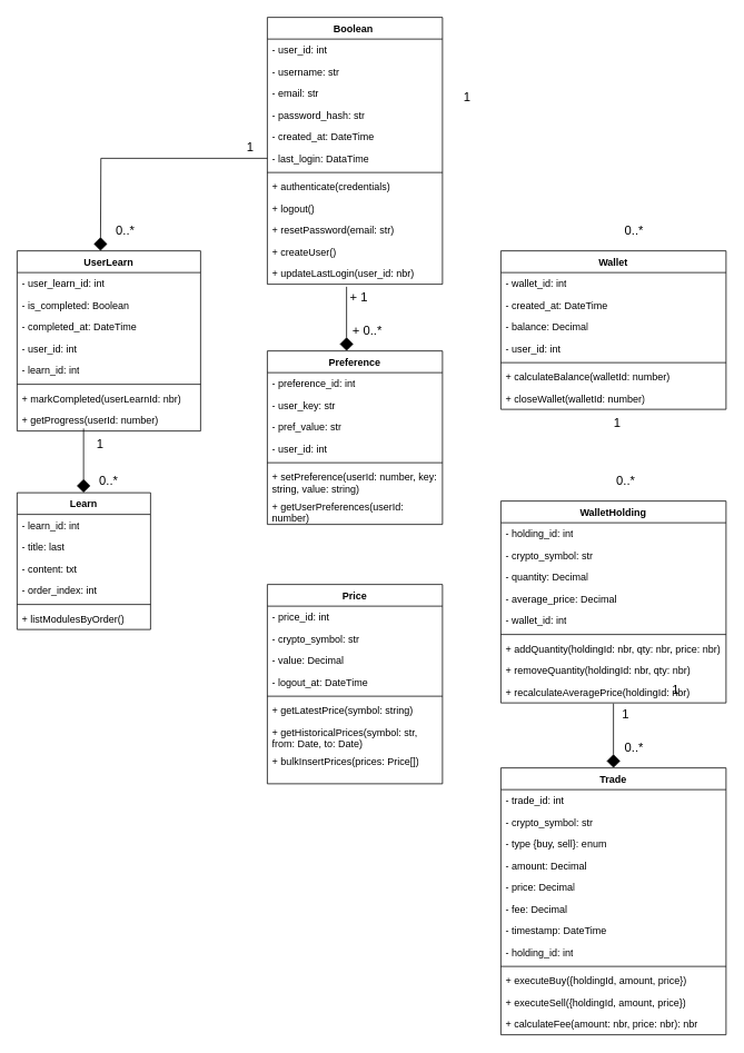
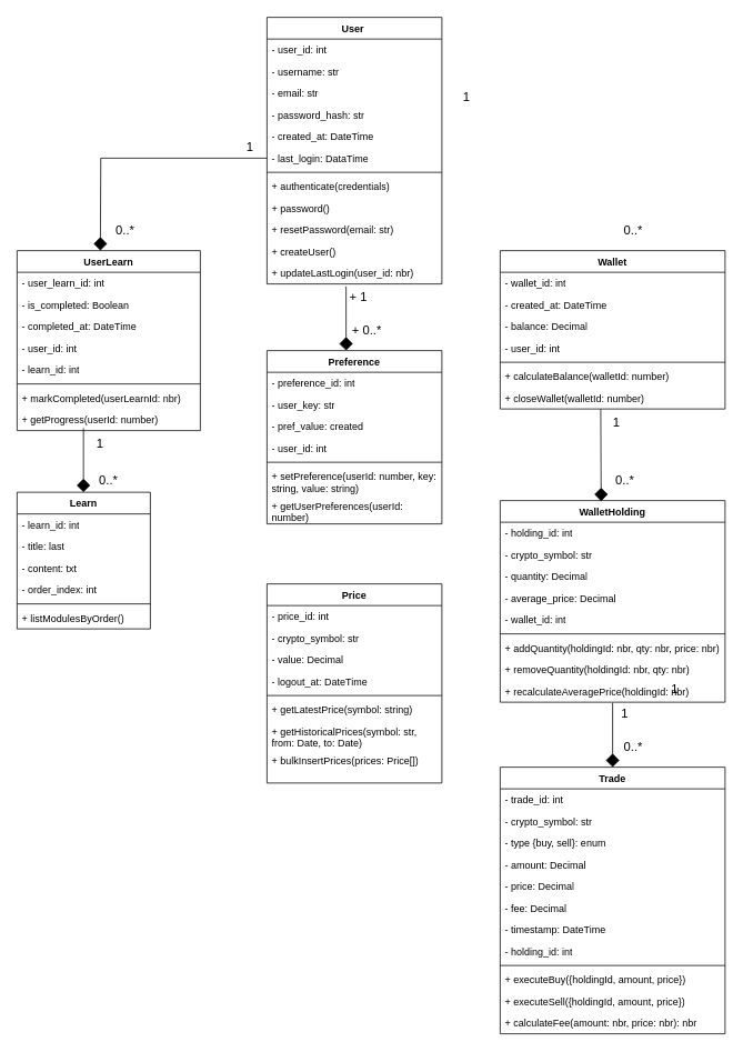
- <mxCell id="2" value="Boolean&amp;nbsp;" style="swimlane;fontStyle=1;align=center;verticalAlign=top;childLayout=stackLayout;horizontal=1;startSize=26;horizontalStack=0;resizeParent=1;resizeParentMax=0;resizeLast=0;collapsible=1;marginBottom=0;whiteSpace=wrap;html=1;" parent="1" vertex="1"><mxGeometry x="320" y="20" width="210" height="320" as="geometry" /></mxCell>
+ <mxCell id="2" value="User&amp;nbsp;" style="swimlane;fontStyle=1;align=center;verticalAlign=top;childLayout=stackLayout;horizontal=1;startSize=26;horizontalStack=0;resizeParent=1;resizeParentMax=0;resizeLast=0;collapsible=1;marginBottom=0;whiteSpace=wrap;html=1;" parent="1" vertex="1"><mxGeometry x="320" y="20" width="210" height="320" as="geometry" /></mxCell>
- <mxCell id="11" value="+ logout()" style="text;strokeColor=none;fillColor=none;align=left;verticalAlign=top;spacingLeft=4;spacingRight=4;overflow=hidden;rotatable=0;points=[[0,0.5],[1,0.5]];portConstraint=eastwest;whiteSpace=wrap;html=1;" vertex="1" parent="2"><mxGeometry y="216" width="210" height="26" as="geometry" /></mxCell>
+ <mxCell id="11" value="+ password()" style="text;strokeColor=none;fillColor=none;align=left;verticalAlign=top;spacingLeft=4;spacingRight=4;overflow=hidden;rotatable=0;points=[[0,0.5],[1,0.5]];portConstraint=eastwest;whiteSpace=wrap;html=1;" vertex="1" parent="2"><mxGeometry y="216" width="210" height="26" as="geometry" /></mxCell>
- <mxCell id="27" value="- pref_value: str" style="text;strokeColor=none;fillColor=none;align=left;verticalAlign=top;spacingLeft=4;spacingRight=4;overflow=hidden;rotatable=0;points=[[0,0.5],[1,0.5]];portConstraint=eastwest;whiteSpace=wrap;html=1;" vertex="1" parent="24"><mxGeometry y="78" width="210" height="26" as="geometry" /></mxCell>
+ <mxCell id="27" value="- pref_value: created" style="text;strokeColor=none;fillColor=none;align=left;verticalAlign=top;spacingLeft=4;spacingRight=4;overflow=hidden;rotatable=0;points=[[0,0.5],[1,0.5]];portConstraint=eastwest;whiteSpace=wrap;html=1;" vertex="1" parent="24"><mxGeometry y="78" width="210" height="26" as="geometry" /></mxCell>
+ <mxCell id="80" style="rounded=0;orthogonalLoop=1;jettySize=auto;html=1;entryX=0.449;entryY=0.003;entryDx=0;entryDy=0;exitX=0.447;exitY=1.009;exitDx=0;exitDy=0;exitPerimeter=0;entryPerimeter=0;endArrow=diamond;endFill=1;endSize=14;" edge="1" parent="1" source="39" target="56"><mxGeometry relative="1" as="geometry" /></mxCell>
